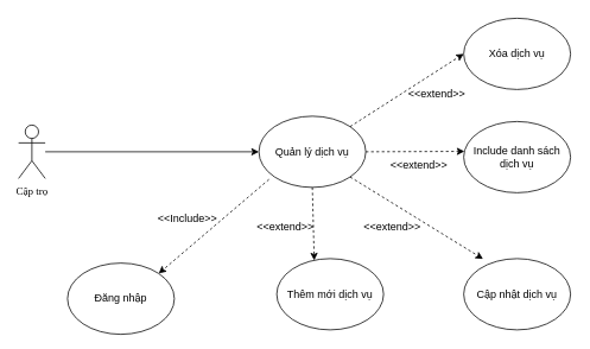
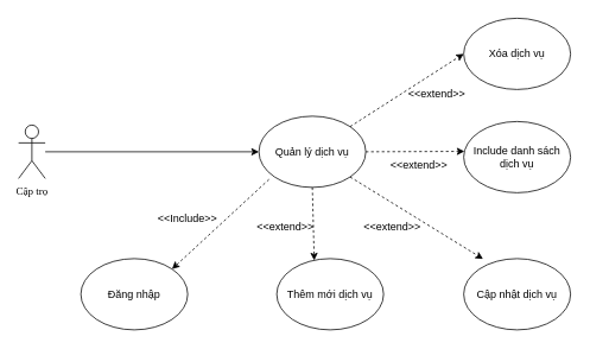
- <mxCell id="4" value="Đăng nhập" style="ellipse;whiteSpace=wrap;html=1;" vertex="1" parent="1"><mxGeometry x="75" y="295" width="120" height="80" as="geometry" /></mxCell>
+ <mxCell id="4" value="Đăng nhập" style="ellipse;whiteSpace=wrap;html=1;" vertex="1" parent="1"><mxGeometry x="90" y="290" width="120" height="80" as="geometry" /></mxCell>
